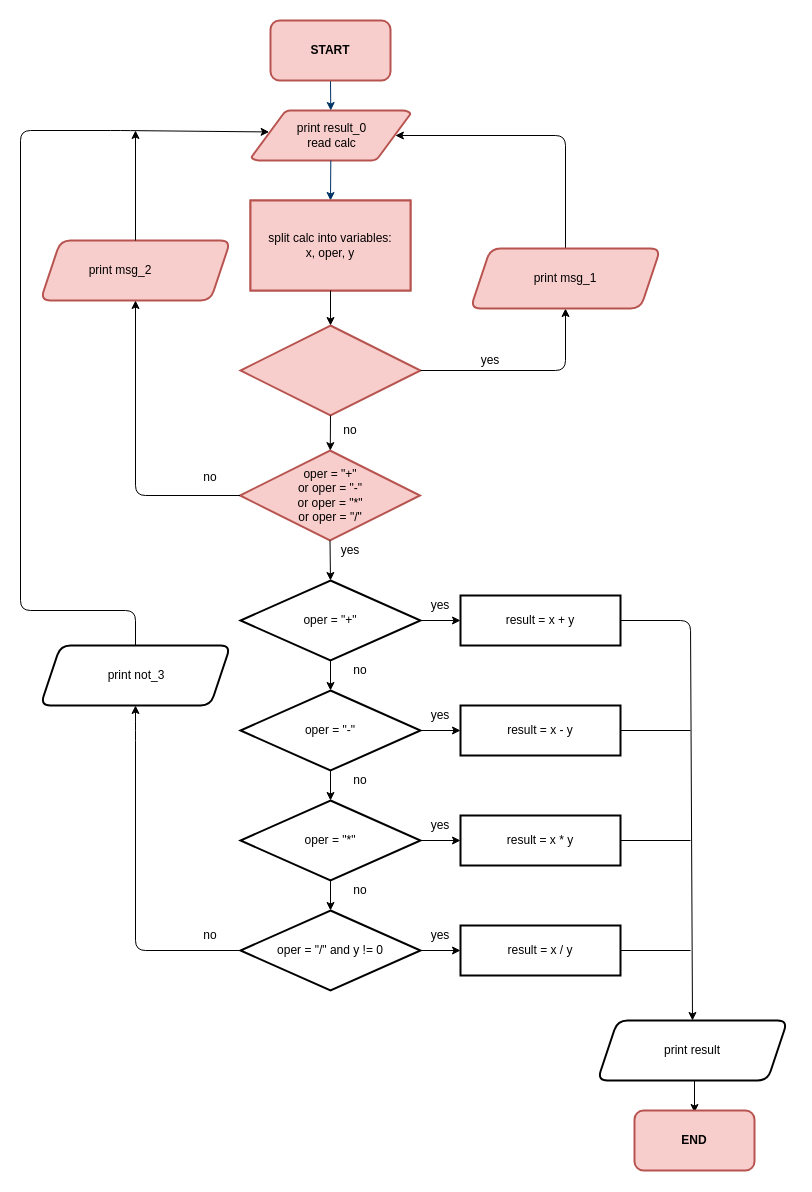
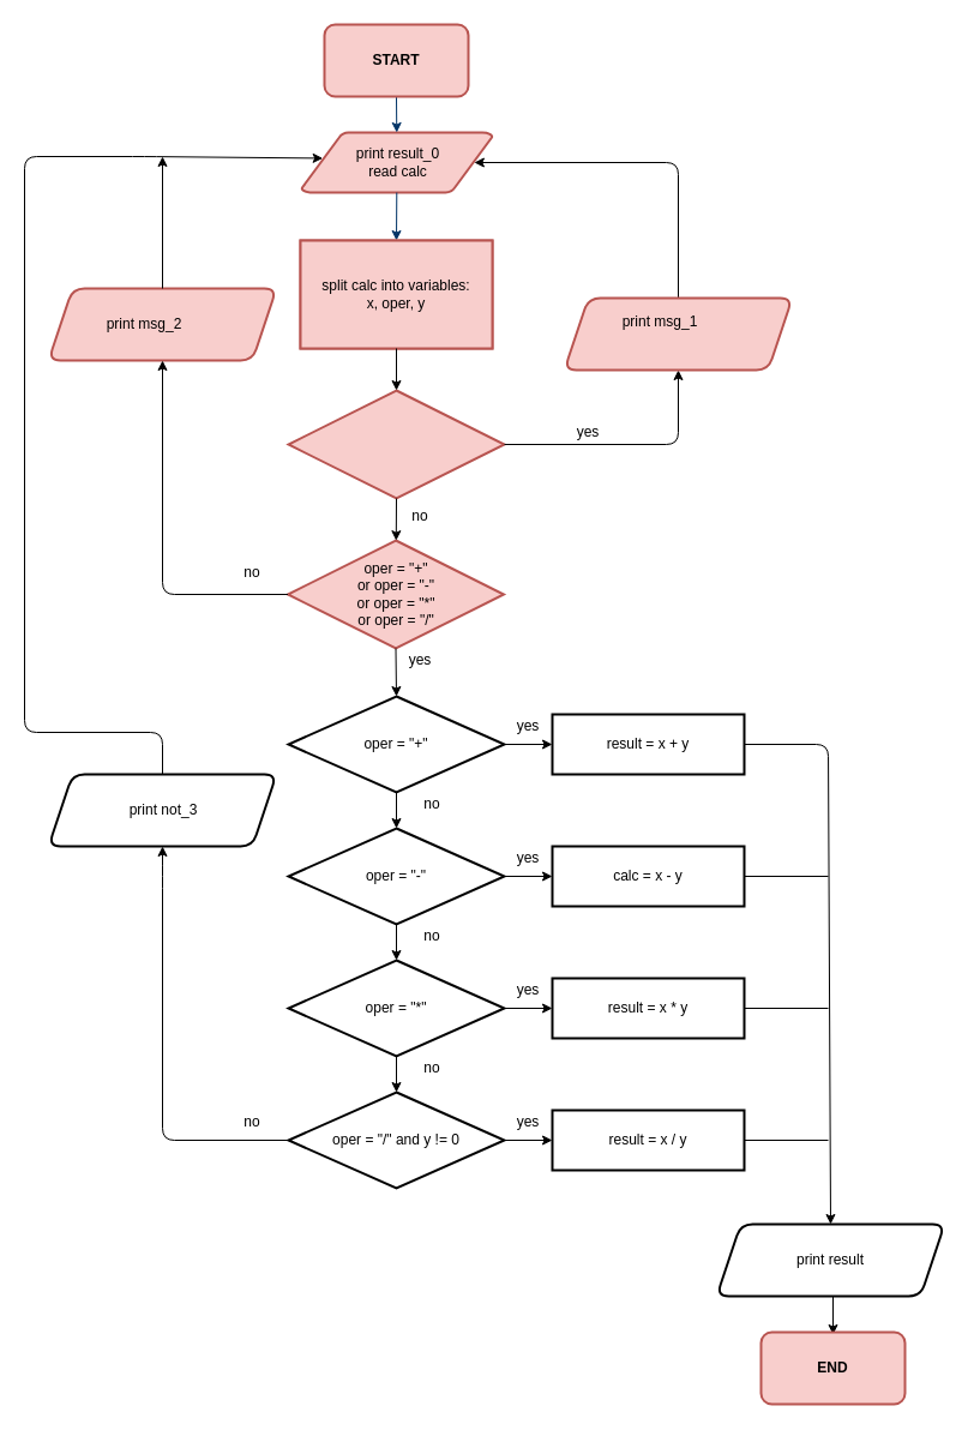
- <mxCell id="15" value="print msg_1" style="text;html=1;strokeColor=none;fillColor=none;align=center;verticalAlign=middle;whiteSpace=wrap;rounded=0;" parent="13" vertex="1"><mxGeometry x="30" y="20" width="130" height="20" as="geometry" /></mxCell>
+ <mxCell id="15" value="print msg_1" style="text;html=1;strokeColor=none;fillColor=none;align=center;verticalAlign=middle;whiteSpace=wrap;rounded=0;" parent="13" vertex="1"><mxGeometry x="15" y="10" width="130" height="20" as="geometry" /></mxCell>
- <mxCell id="50" value="result = x - y" style="rounded=0;whiteSpace=wrap;html=1;strokeWidth=2;" vertex="1" parent="1"><mxGeometry x="460" y="705" width="160" height="50" as="geometry" /></mxCell>
+ <mxCell id="50" value="calc = x - y" style="rounded=0;whiteSpace=wrap;html=1;strokeWidth=2;" vertex="1" parent="1"><mxGeometry x="460" y="705" width="160" height="50" as="geometry" /></mxCell>
